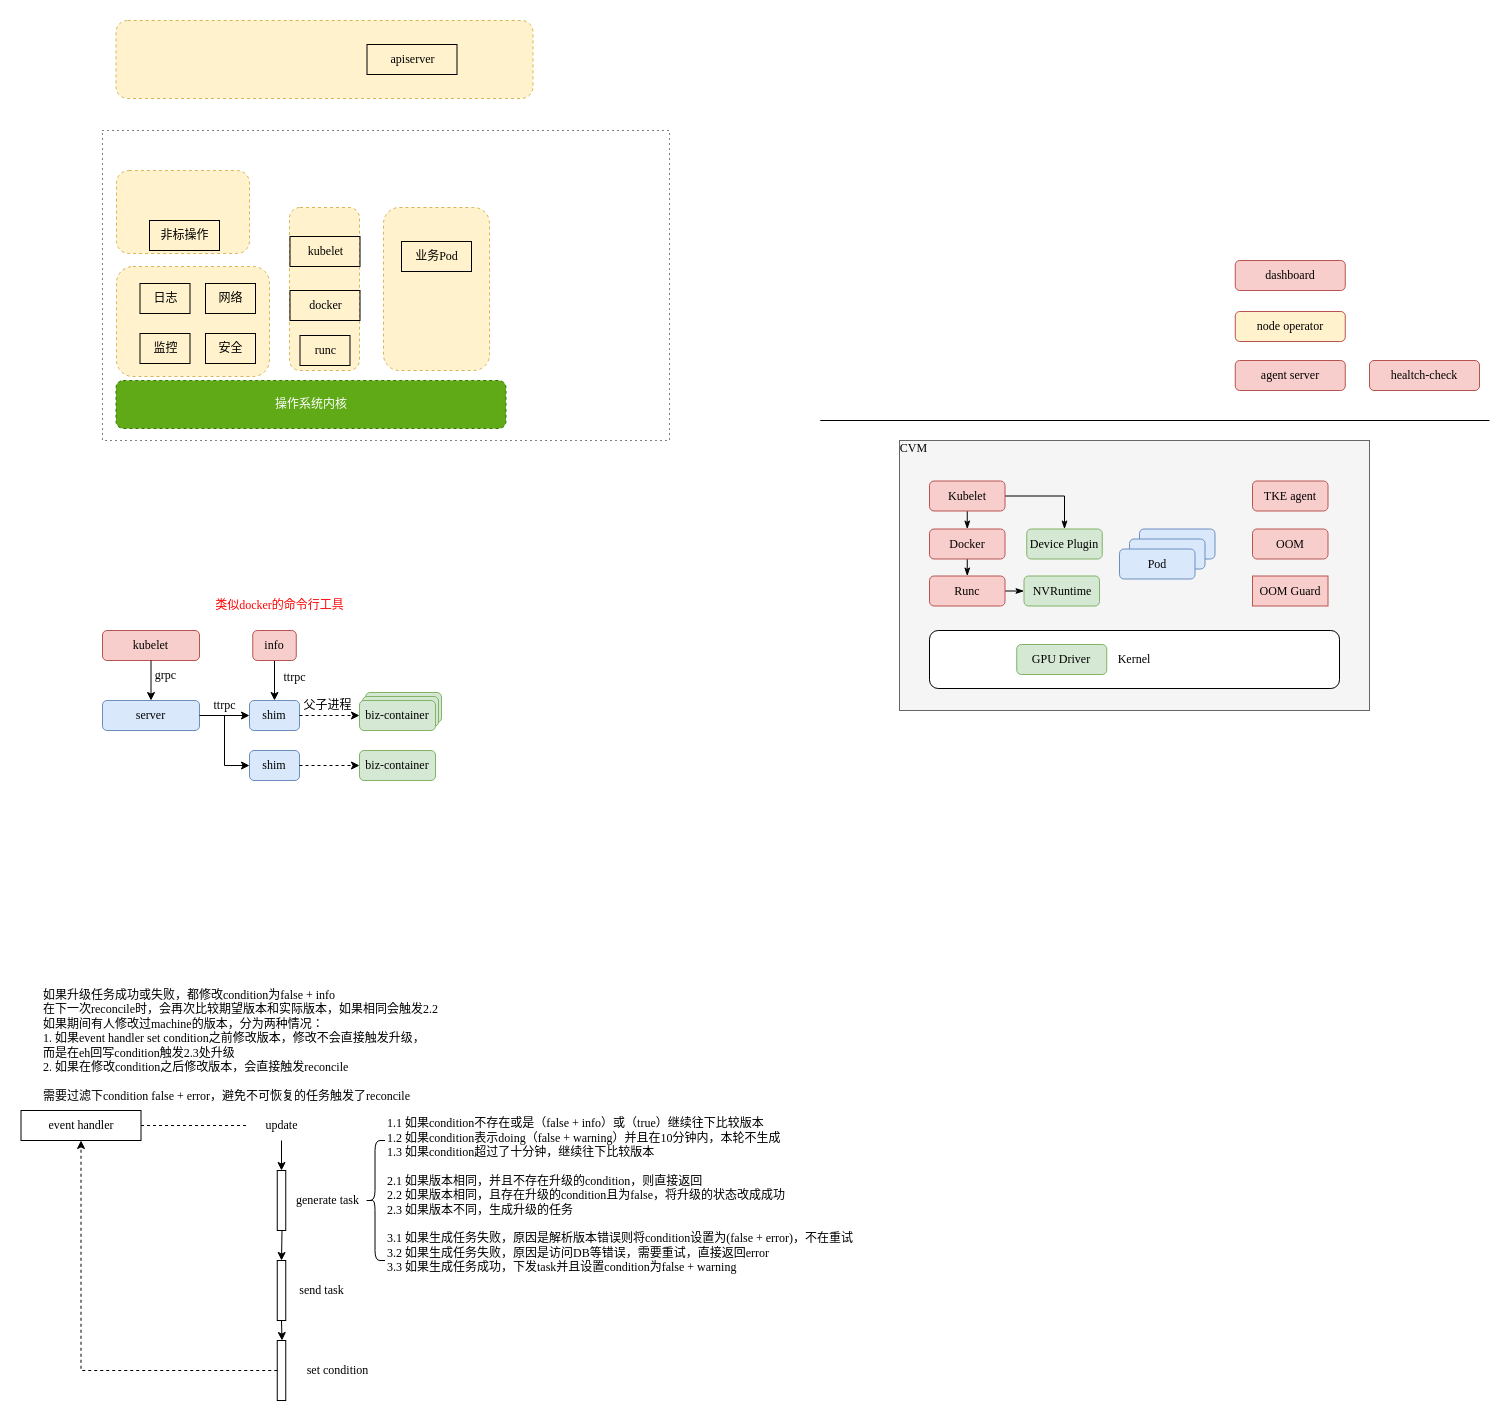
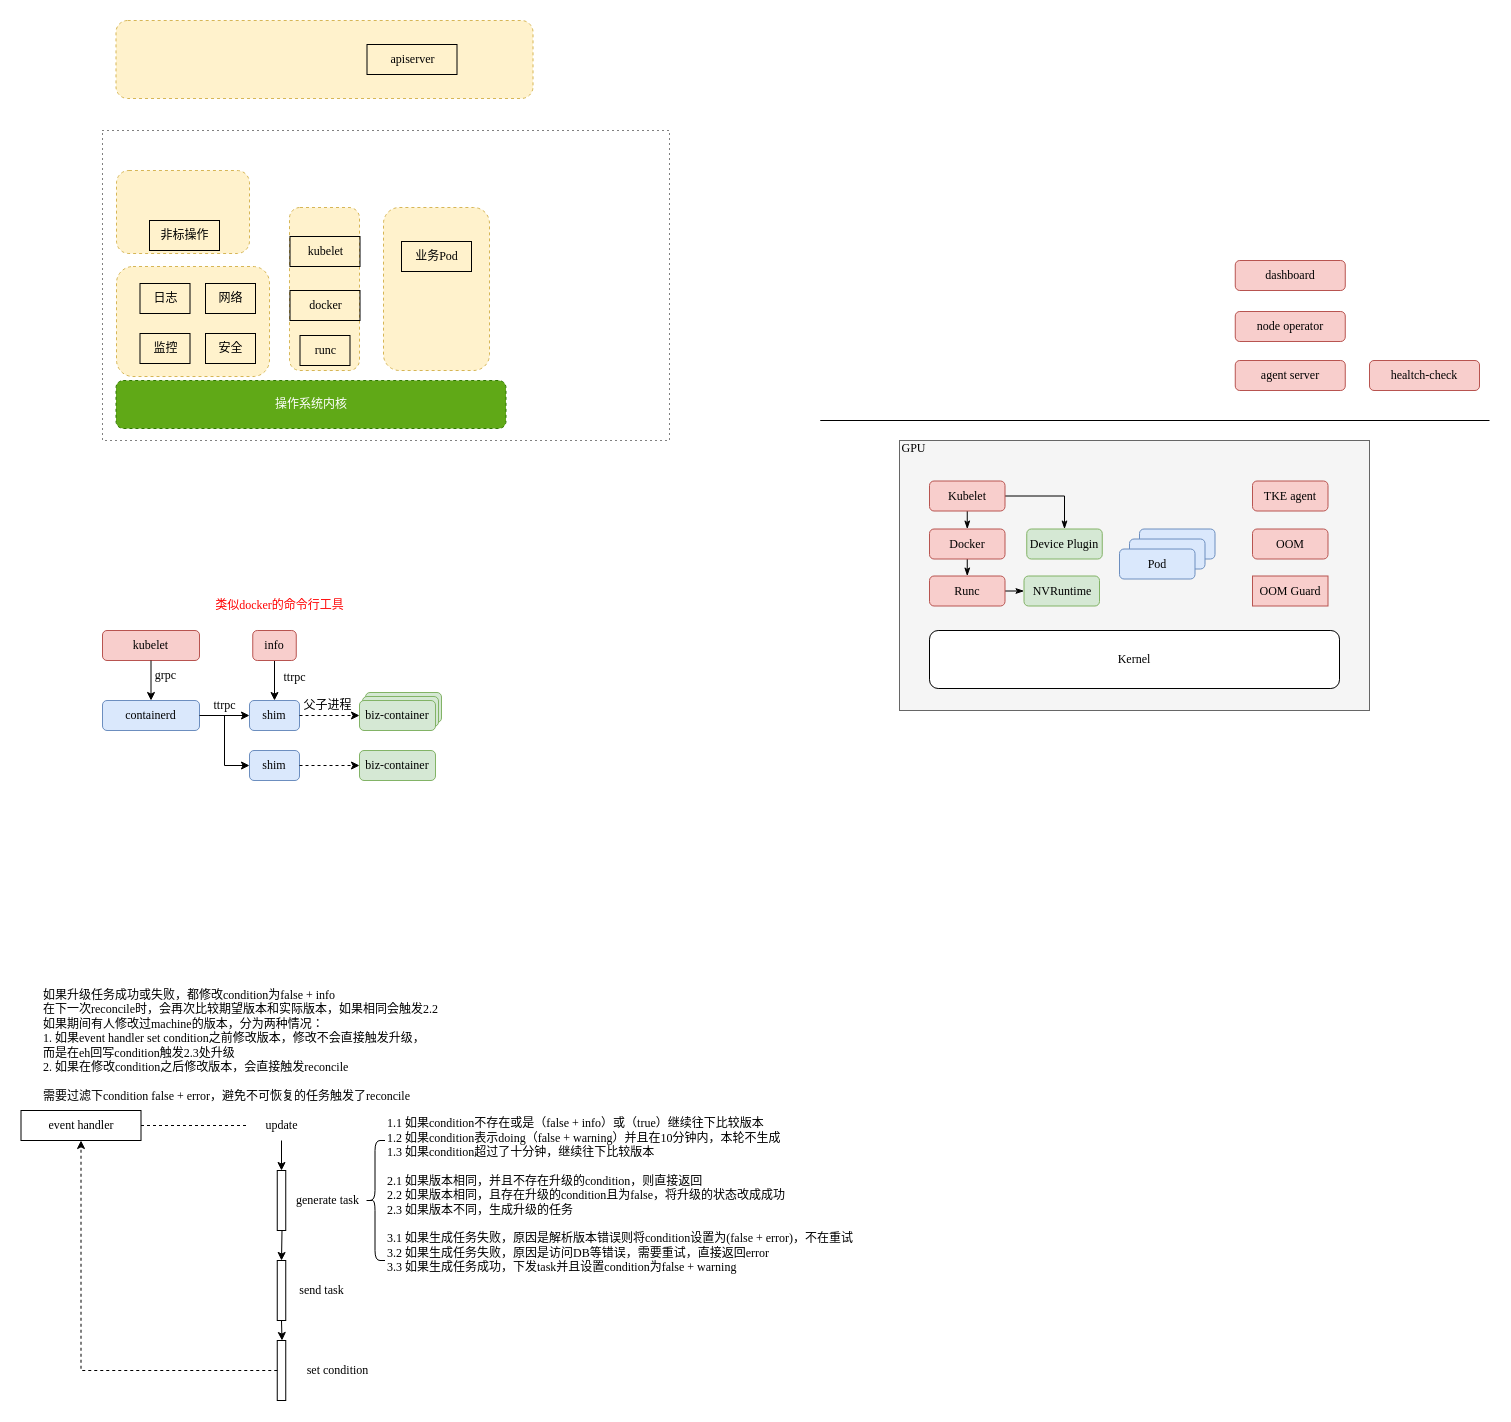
- <mxCell id="76" value="node operator" style="rounded=1;whiteSpace=wrap;html=1;fontSize=12;fillColor=#fff2cc;strokeColor=#b85450;strokeWidth=1;fontFamily=source code pro;" parent="1" vertex="1"><mxGeometry x="1234.75" y="311" width="110" height="30" as="geometry" /></mxCell>
+ <mxCell id="76" value="node operator" style="rounded=1;whiteSpace=wrap;html=1;fontSize=12;fillColor=#f8cecc;strokeColor=#b85450;strokeWidth=1;fontFamily=source code pro;" parent="1" vertex="1"><mxGeometry x="1234.75" y="311" width="110" height="30" as="geometry" /></mxCell>
- <mxCell id="65" value="CVM" style="text;html=1;align=center;verticalAlign=middle;resizable=0;points=[];autosize=1;strokeColor=none;fillColor=none;fontSize=12;fontFamily=source code pro;strokeWidth=1;" parent="1" vertex="1"><mxGeometry x="888" y="433" width="50" height="30" as="geometry" /></mxCell>
+ <mxCell id="65" value="GPU" style="text;html=1;align=center;verticalAlign=middle;resizable=0;points=[];autosize=1;strokeColor=none;fillColor=none;fontSize=12;fontFamily=source code pro;strokeWidth=1;" parent="1" vertex="1"><mxGeometry x="888" y="433" width="50" height="30" as="geometry" /></mxCell>
- <mxCell id="72" value="GPU Driver" style="rounded=1;whiteSpace=wrap;html=1;fontSize=12;fillColor=#d5e8d4;strokeColor=#82b366;strokeWidth=1;fontFamily=source code pro;" parent="1" vertex="1"><mxGeometry x="1016.25" y="644" width="90" height="30" as="geometry" /></mxCell>
- <mxCell id="23" value="server" style="rounded=1;whiteSpace=wrap;html=1;fillColor=#dae8fc;strokeColor=#6c8ebf;strokeWidth=1;fontFamily=source code pro;" parent="1" vertex="1"><mxGeometry x="102" y="700" width="97" height="30" as="geometry" /></mxCell>
+ <mxCell id="23" value="containerd" style="rounded=1;whiteSpace=wrap;html=1;fillColor=#dae8fc;strokeColor=#6c8ebf;strokeWidth=1;fontFamily=source code pro;" parent="1" vertex="1"><mxGeometry x="102" y="700" width="97" height="30" as="geometry" /></mxCell>
